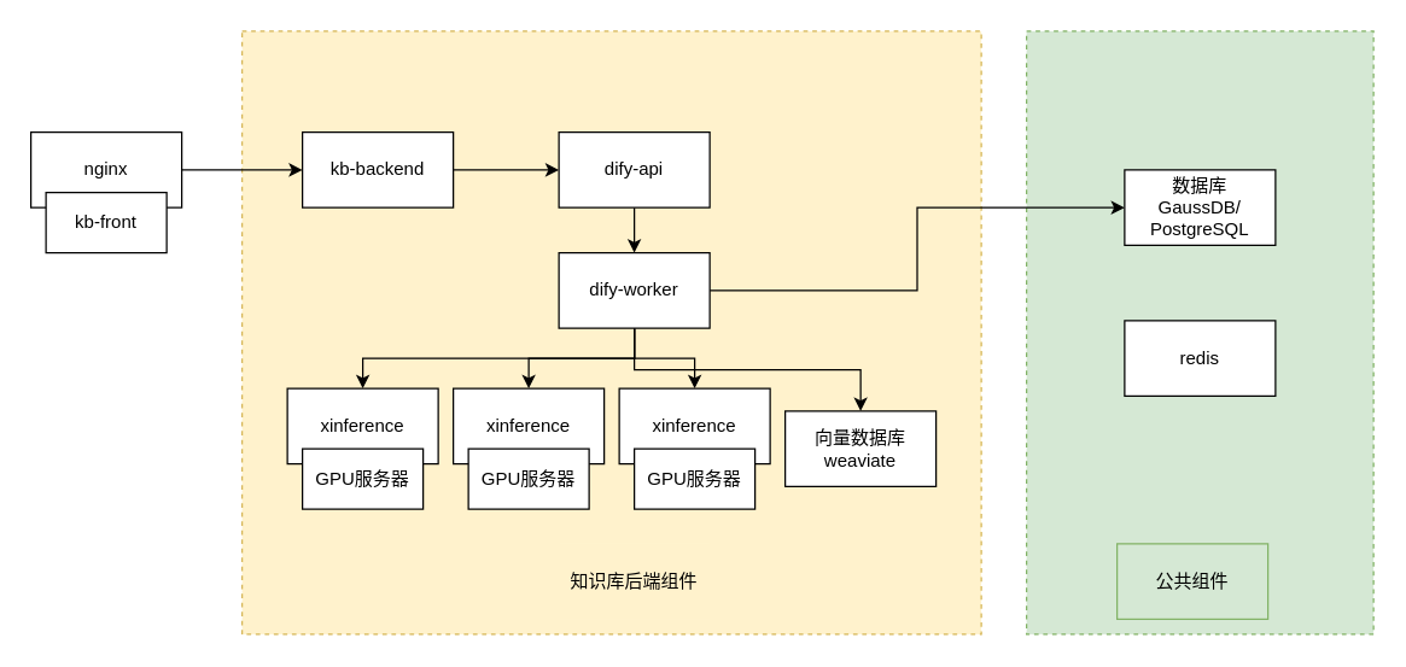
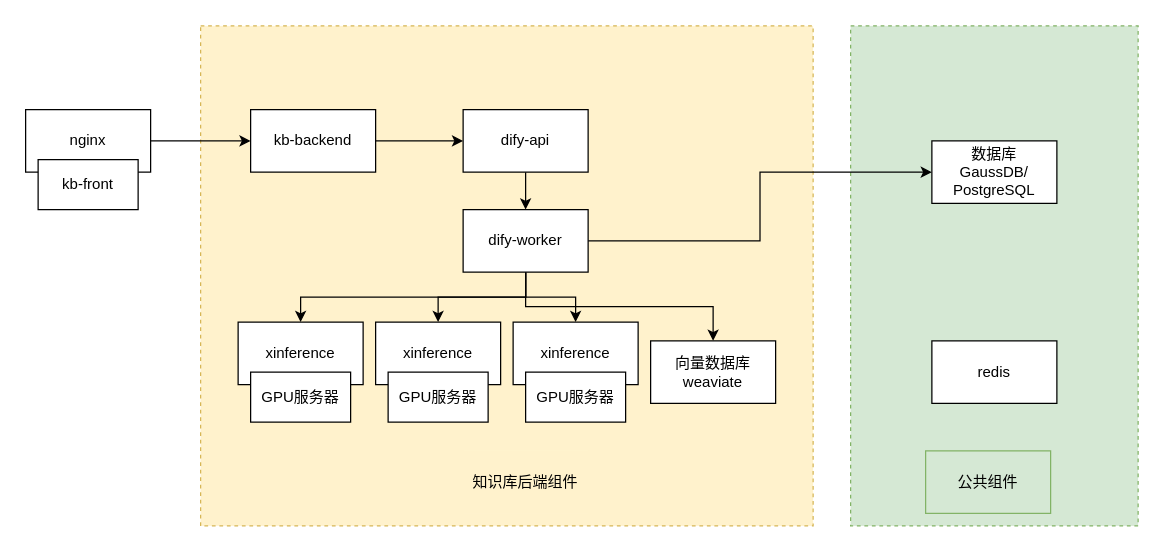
- <mxCell id="21" value="redis" style="rounded=0;whiteSpace=wrap;html=1;" vertex="1" parent="1"><mxGeometry x="745" y="212" width="100" height="50" as="geometry" /></mxCell>
+ <mxCell id="21" value="redis" style="rounded=0;whiteSpace=wrap;html=1;" vertex="1" parent="1"><mxGeometry x="745" y="272" width="100" height="50" as="geometry" /></mxCell>
